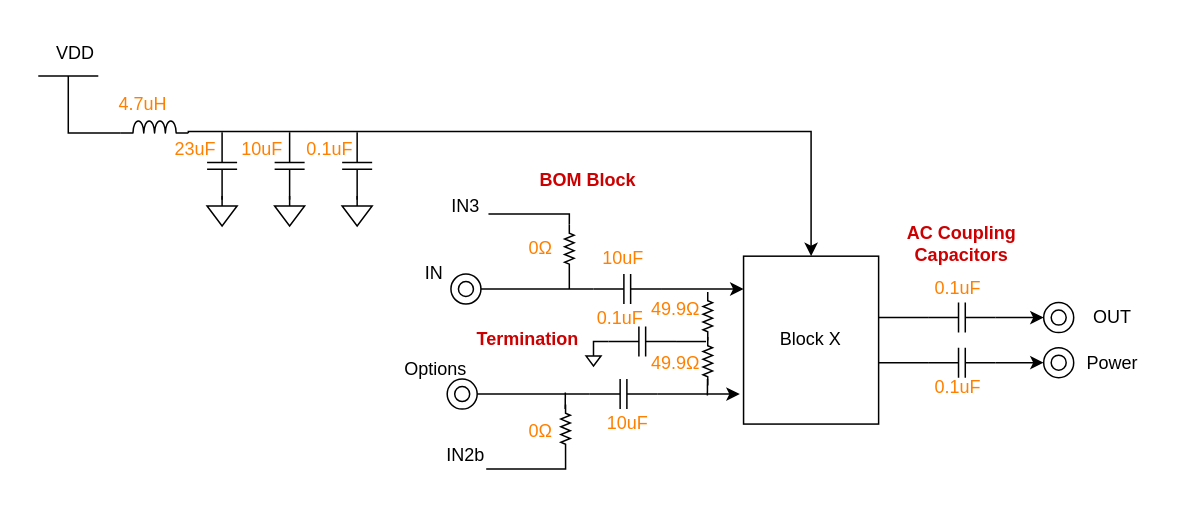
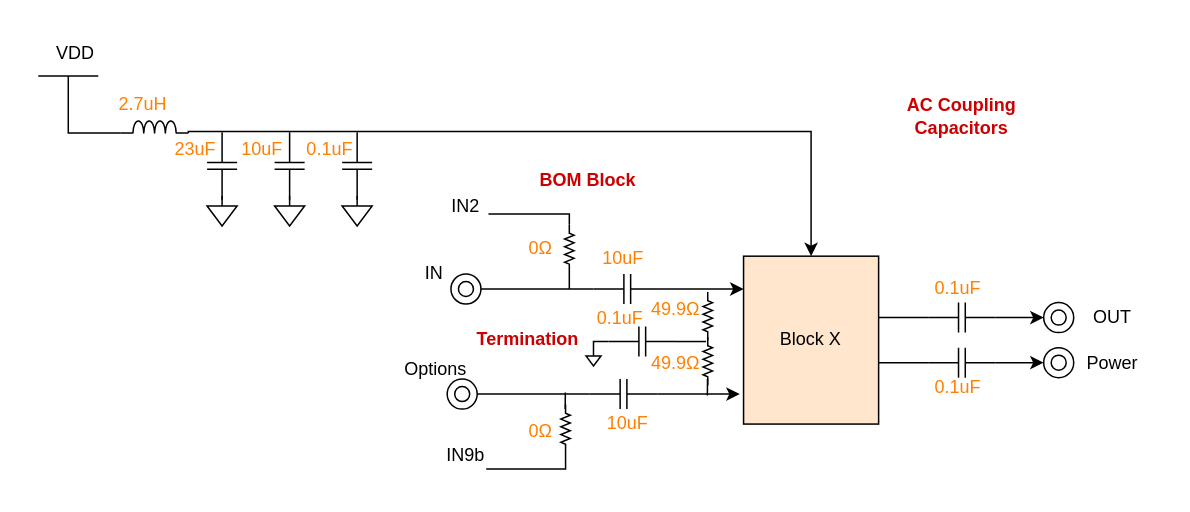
- <mxCell id="65" value="&lt;font color=&quot;#ff8000&quot;&gt;4.7uH&lt;/font&gt;" style="text;html=1;strokeColor=none;fillColor=none;align=center;verticalAlign=middle;whiteSpace=wrap;rounded=0;" parent="1" vertex="1"><mxGeometry x="75" y="58" width="40" height="22" as="geometry" /></mxCell>
+ <mxCell id="65" value="&lt;font color=&quot;#ff8000&quot;&gt;2.7uH&lt;/font&gt;" style="text;html=1;strokeColor=none;fillColor=none;align=center;verticalAlign=middle;whiteSpace=wrap;rounded=0;" parent="1" vertex="1"><mxGeometry x="75" y="58" width="40" height="22" as="geometry" /></mxCell>
- <mxCell id="50" value="IN3" style="text;html=1;strokeColor=none;fillColor=none;align=center;verticalAlign=middle;whiteSpace=wrap;rounded=0;" parent="1" vertex="1"><mxGeometry x="280" y="122" width="60" height="30" as="geometry" /></mxCell>
+ <mxCell id="50" value="IN2" style="text;html=1;strokeColor=none;fillColor=none;align=center;verticalAlign=middle;whiteSpace=wrap;rounded=0;" parent="1" vertex="1"><mxGeometry x="280" y="122" width="60" height="30" as="geometry" /></mxCell>
- <mxCell id="66" value="&lt;font color=&quot;#cc0000&quot;&gt;AC Coupling Capacitors&lt;/font&gt;" style="text;html=1;strokeColor=none;fillColor=none;align=center;verticalAlign=middle;whiteSpace=wrap;rounded=0;fontStyle=1" parent="1" vertex="1"><mxGeometry x="601.25" y="147" width="78.5" height="30" as="geometry" /></mxCell>
+ <mxCell id="66" value="&lt;font color=&quot;#cc0000&quot;&gt;AC Coupling Capacitors&lt;/font&gt;" style="text;html=1;strokeColor=none;fillColor=none;align=center;verticalAlign=middle;whiteSpace=wrap;rounded=0;fontStyle=1" parent="1" vertex="1"><mxGeometry x="601.25" y="62" width="78.5" height="30" as="geometry" /></mxCell>
- <mxCell id="45" value="Block X" style="rounded=0;whiteSpace=wrap;html=1;" parent="1" vertex="1"><mxGeometry x="495" y="170.12" width="90" height="111.88" as="geometry" /></mxCell>
+ <mxCell id="45" value="Block X" style="rounded=0;whiteSpace=wrap;html=1;fillColor=#ffe6cc;" parent="1" vertex="1"><mxGeometry x="495" y="170.12" width="90" height="111.88" as="geometry" /></mxCell>
- <mxCell id="51" value="IN2b" style="text;html=1;strokeColor=none;fillColor=none;align=center;verticalAlign=middle;whiteSpace=wrap;rounded=0;" parent="1" vertex="1"><mxGeometry x="280" y="288.25" width="60" height="30" as="geometry" /></mxCell>
+ <mxCell id="51" value="IN9b" style="text;html=1;strokeColor=none;fillColor=none;align=center;verticalAlign=middle;whiteSpace=wrap;rounded=0;" parent="1" vertex="1"><mxGeometry x="280" y="288.25" width="60" height="30" as="geometry" /></mxCell>
